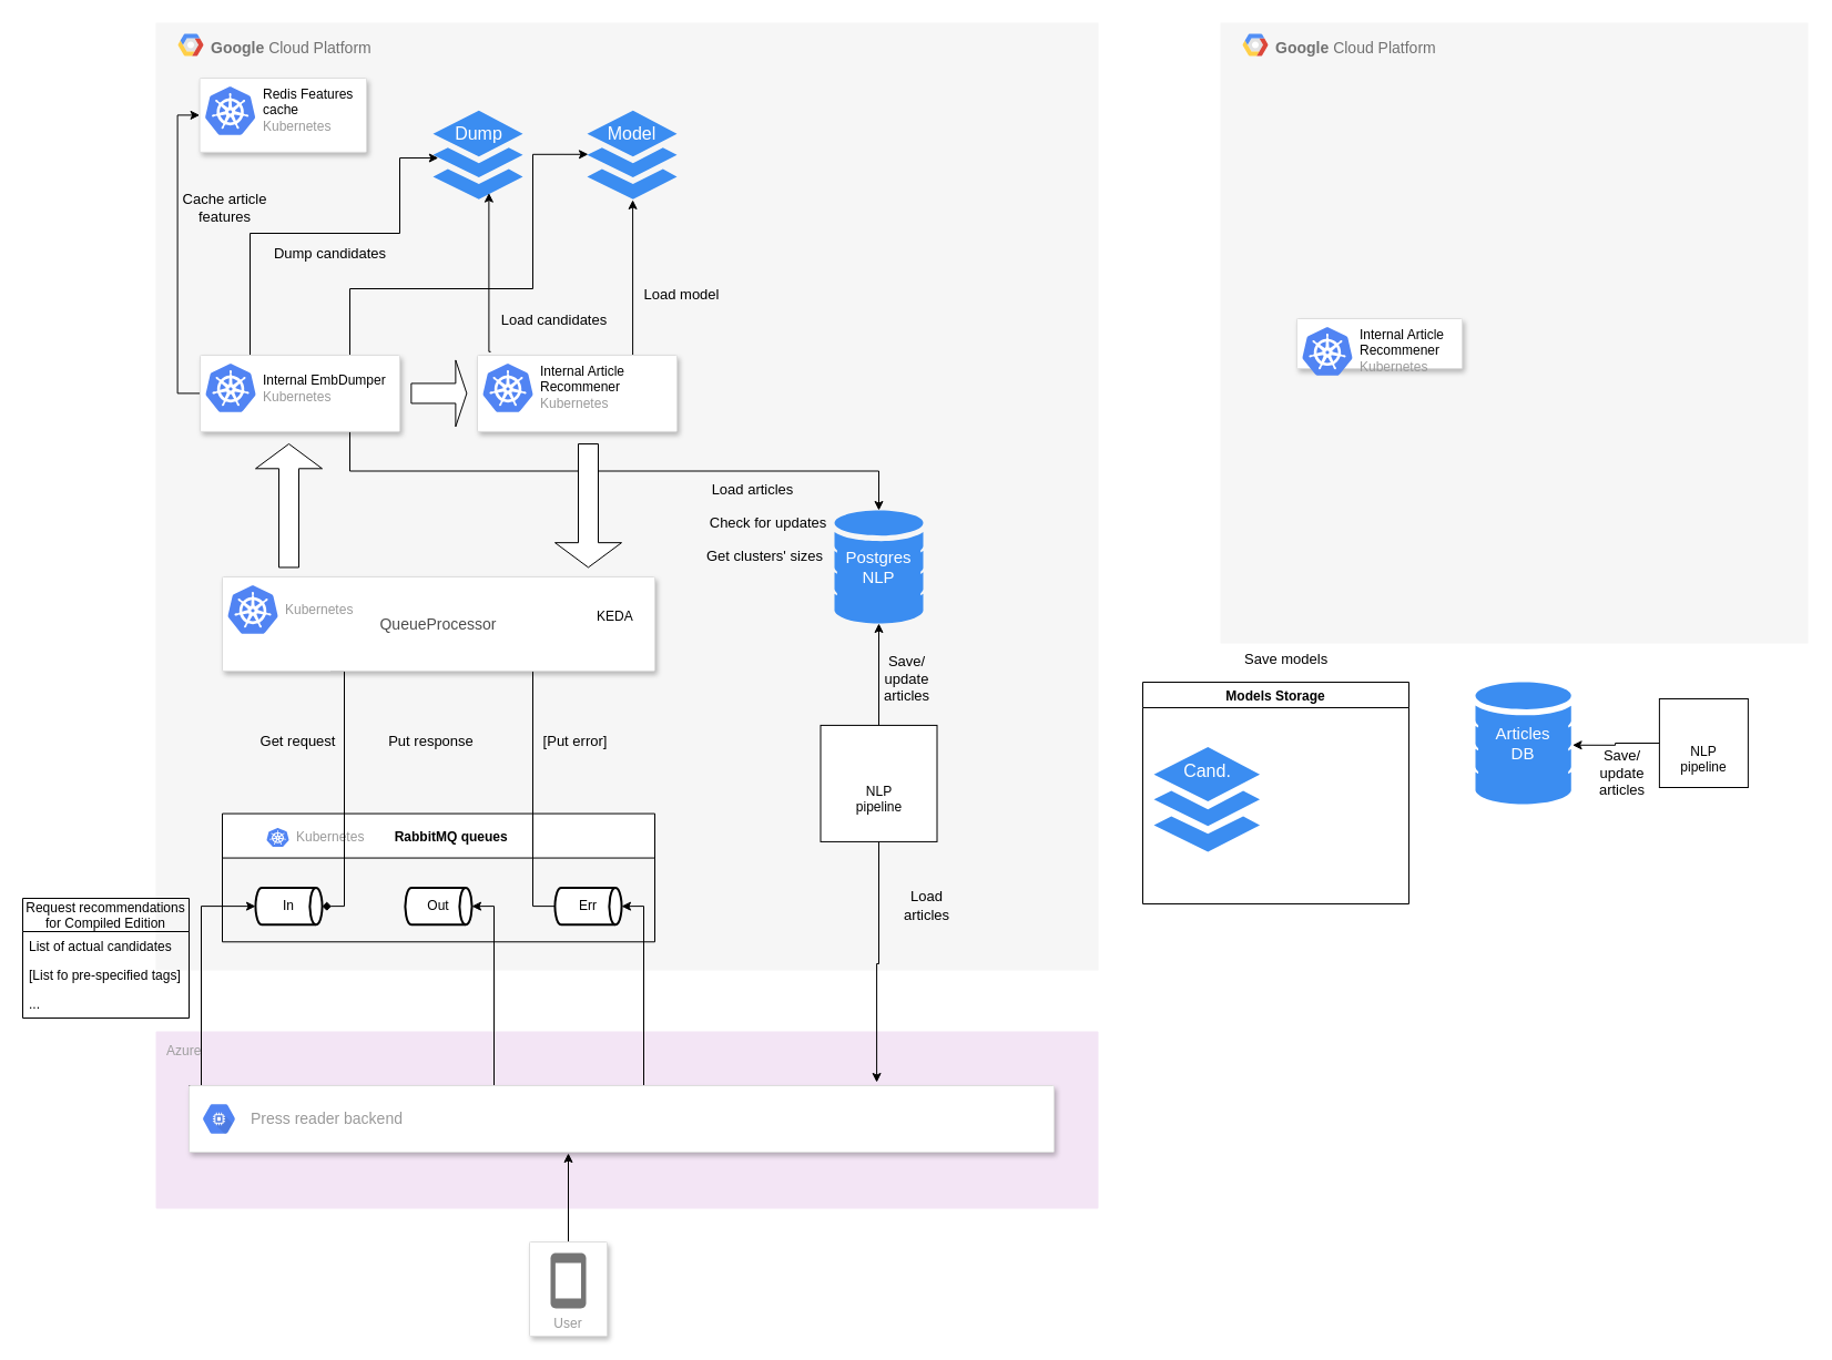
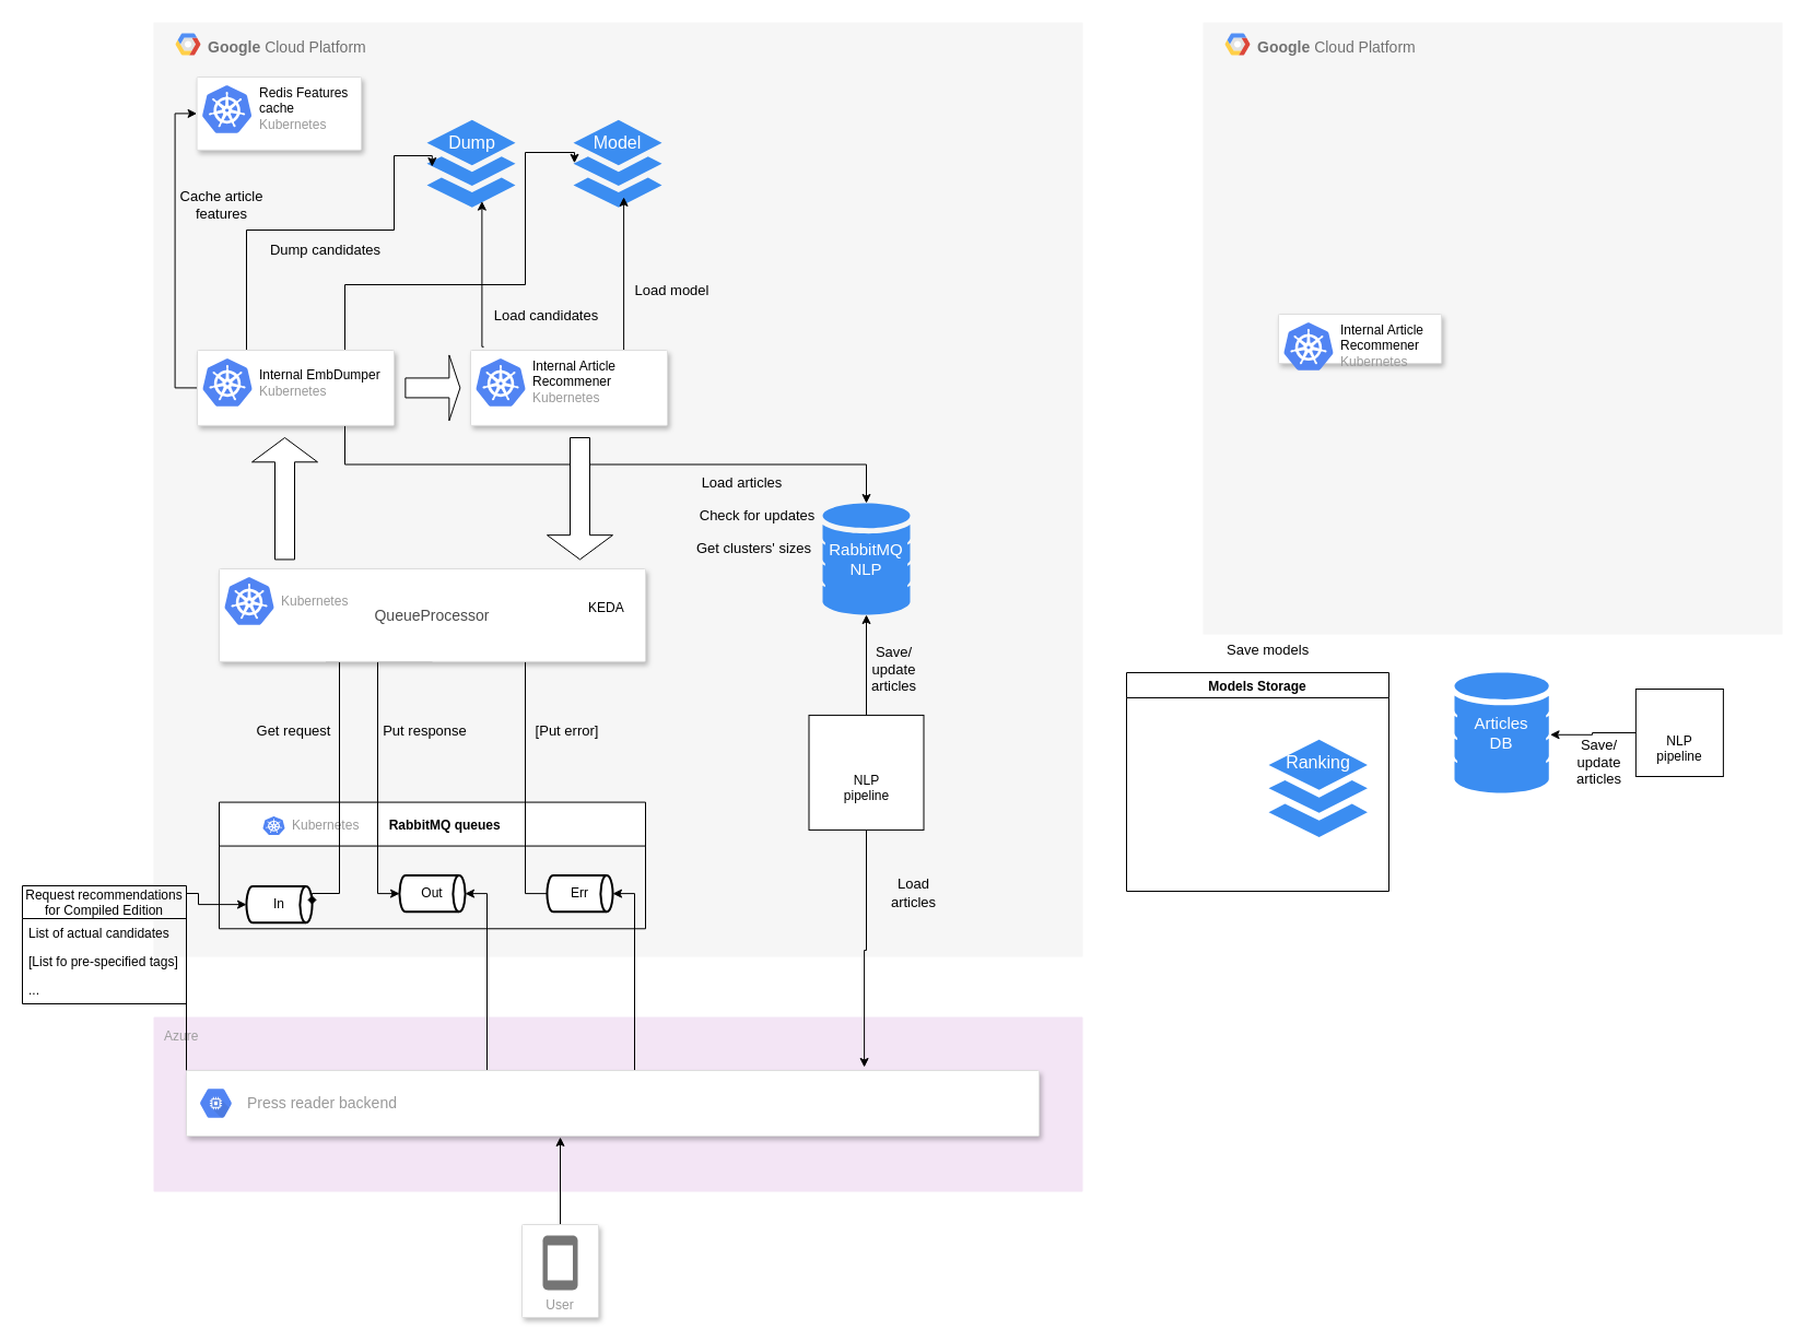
- <mxCell id="9" value="Dump" style="html=1;aspect=fixed;strokeColor=none;shadow=0;align=center;verticalAlign=top;fillColor=#3B8DF1;shape=mxgraph.gcp2.files;fontColor=#FFFFFF;fontSize=16;spacingTop=5;" vertex="1" parent="3"><mxGeometry x="250.004" y="79.318" width="81" height="80" as="geometry" /></mxCell>
+ <mxCell id="9" value="Dump" style="html=1;aspect=fixed;strokeColor=none;shadow=0;align=center;verticalAlign=top;fillColor=#3B8DF1;shape=mxgraph.gcp2.files;fontColor=#FFFFFF;fontSize=16;spacingTop=5;" vertex="1" parent="3"><mxGeometry x="250.004" y="89.318" width="81" height="80" as="geometry" /></mxCell>
- <mxCell id="8" value="Model" style="html=1;aspect=fixed;strokeColor=none;shadow=0;align=center;verticalAlign=top;fillColor=#3B8DF1;shape=mxgraph.gcp2.files;fontColor=#FFFFFF;fontSize=16;spacingTop=5;" vertex="1" parent="3"><mxGeometry x="388.999" y="79.32" width="81" height="80" as="geometry" /></mxCell>
+ <mxCell id="8" value="Model" style="html=1;aspect=fixed;strokeColor=none;shadow=0;align=center;verticalAlign=top;fillColor=#3B8DF1;shape=mxgraph.gcp2.files;fontColor=#FFFFFF;fontSize=16;spacingTop=5;" vertex="1" parent="3"><mxGeometry x="383.999" y="89.32" width="81" height="80" as="geometry" /></mxCell>
- <mxCell id="5" value="Postgres&lt;br&gt;NLP" style="html=1;aspect=fixed;strokeColor=none;shadow=0;align=center;verticalAlign=middle;fillColor=#3B8DF1;shape=mxgraph.gcp2.database_2;fontSize=15;fontColor=#FFFFFF;whiteSpace=wrap;" vertex="1" parent="3"><mxGeometry x="611.998" y="439.996" width="80" height="102" as="geometry" /></mxCell>
+ <mxCell id="5" value="RabbitMQ&lt;br&gt;NLP" style="html=1;aspect=fixed;strokeColor=none;shadow=0;align=center;verticalAlign=middle;fillColor=#3B8DF1;shape=mxgraph.gcp2.database_2;fontSize=15;fontColor=#FFFFFF;whiteSpace=wrap;" vertex="1" parent="3"><mxGeometry x="611.998" y="439.996" width="80" height="102" as="geometry" /></mxCell>
+ <mxCell id="23" style="edgeStyle=orthogonalEdgeStyle;rounded=0;orthogonalLoop=1;jettySize=auto;html=1;exitX=0.5;exitY=1;exitDx=0;exitDy=0;fontSize=14;fontColor=#000000;entryX=0;entryY=0.5;entryDx=0;entryDy=0;entryPerimeter=0;" edge="1" parent="3" source="26" target="21"><mxGeometry relative="1" as="geometry"><mxPoint x="255" y="780" as="targetPoint" /><Array as="points"><mxPoint x="205" y="585" /><mxPoint x="205" y="797" /></Array></mxGeometry></mxCell>
- <mxCell id="75" value="Cand.&lt;br&gt;" style="html=1;aspect=fixed;strokeColor=none;shadow=0;align=center;verticalAlign=top;fillColor=#3B8DF1;shape=mxgraph.gcp2.files;fontColor=#FFFFFF;fontSize=16;spacingTop=5;" vertex="1" parent="74"><mxGeometry x="10" y="58.62" width="95.56" height="94.38" as="geometry" /></mxCell>
+ <mxCell id="76" value="Ranking" style="html=1;aspect=fixed;strokeColor=none;shadow=0;align=center;verticalAlign=top;fillColor=#3B8DF1;shape=mxgraph.gcp2.files;fontColor=#FFFFFF;fontSize=16;spacingTop=5;" vertex="1" parent="74"><mxGeometry x="130" y="61.16" width="90.42" height="89.3" as="geometry" /></mxCell>
- <mxCell id="20" value="In" style="strokeWidth=2;html=1;shape=mxgraph.flowchart.direct_data;whiteSpace=wrap;" vertex="1" parent="18"><mxGeometry x="30" y="66.857" width="60" height="33.429" as="geometry" /></mxCell>
+ <mxCell id="20" value="In" style="strokeWidth=2;html=1;shape=mxgraph.flowchart.direct_data;whiteSpace=wrap;" vertex="1" parent="18"><mxGeometry x="25" y="76.857" width="60" height="33.429" as="geometry" /></mxCell>
